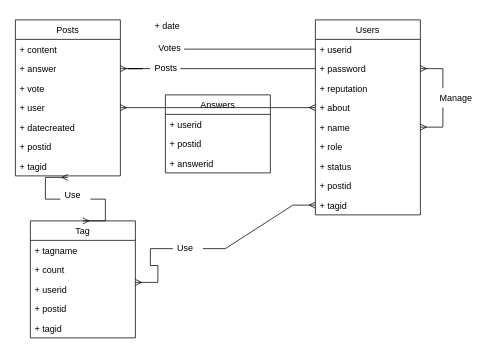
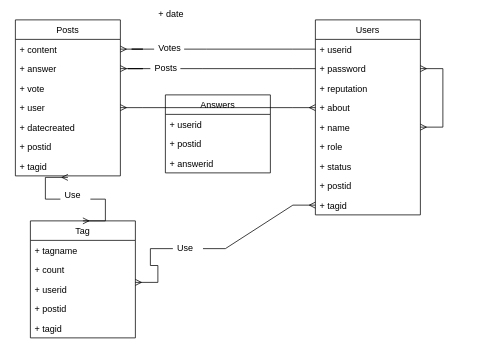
- <mxCell id="40" value="+ date" style="text;strokeColor=none;fillColor=none;spacingLeft=4;spacingRight=4;overflow=hidden;rotatable=0;points=[[0,0.5],[1,0.5]];portConstraint=eastwest;fontSize=12;" vertex="1" parent="1"><mxGeometry x="200" y="20" width="140" height="30" as="geometry" /></mxCell>
+ <mxCell id="40" value="+ date" style="text;strokeColor=none;fillColor=none;spacingLeft=4;spacingRight=4;overflow=hidden;rotatable=0;points=[[0,0.5],[1,0.5]];portConstraint=eastwest;fontSize=12;" vertex="1" parent="1"><mxGeometry x="205" y="5" width="140" height="30" as="geometry" /></mxCell>
+ <mxCell id="26" value="" style="edgeStyle=entityRelationEdgeStyle;fontSize=12;html=1;endArrow=ERmany;rounded=0;exitX=0;exitY=0.5;exitDx=0;exitDy=0;entryX=1;entryY=0.5;entryDx=0;entryDy=0;startArrow=none;" edge="1" parent="1" source="27" target="15"><mxGeometry width="100" height="100" relative="1" as="geometry"><mxPoint x="310" y="136" as="sourcePoint" /><mxPoint x="410" y="36" as="targetPoint" /></mxGeometry></mxCell>
- <mxCell id="13" value="Manage" style="text;spacingLeft=4;spacingRight=4;overflow=hidden;rotatable=0;points=[[0,0.5],[1,0.5]];portConstraint=eastwest;fontSize=12;strokeColor=none;fillColor=default;" vertex="1" parent="1"><mxGeometry x="580" y="117" width="70" height="26" as="geometry" /></mxCell>
